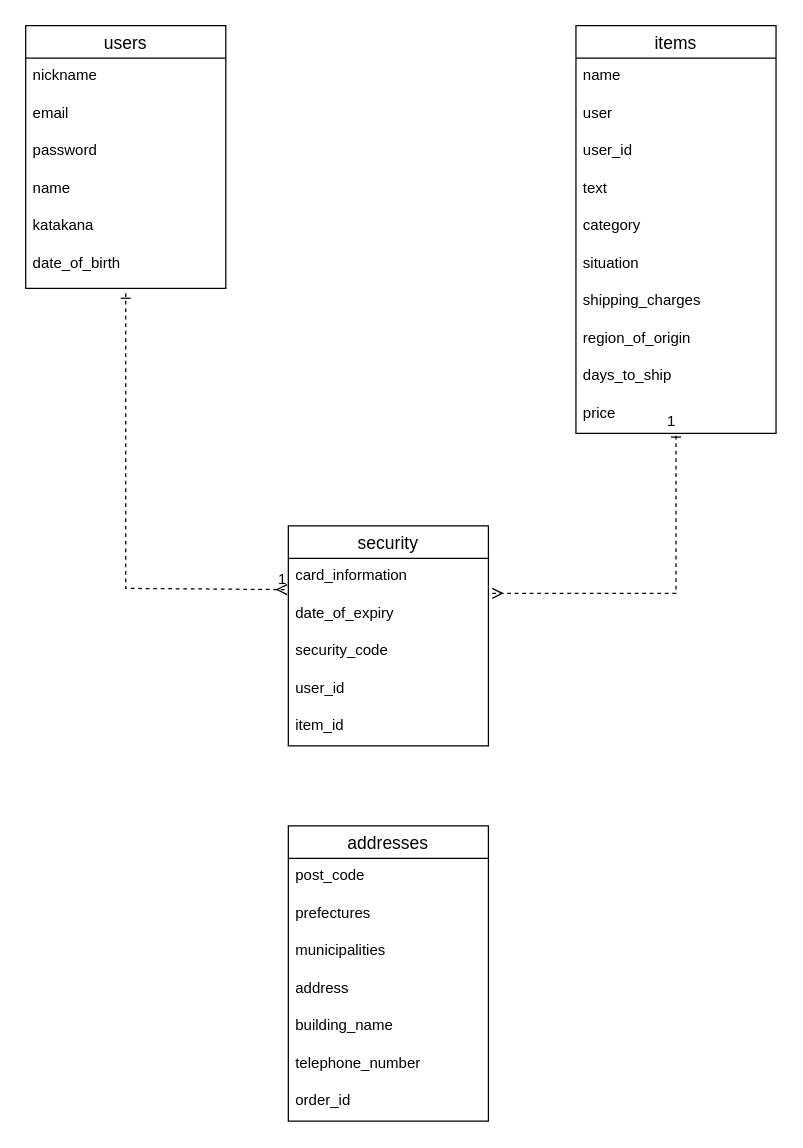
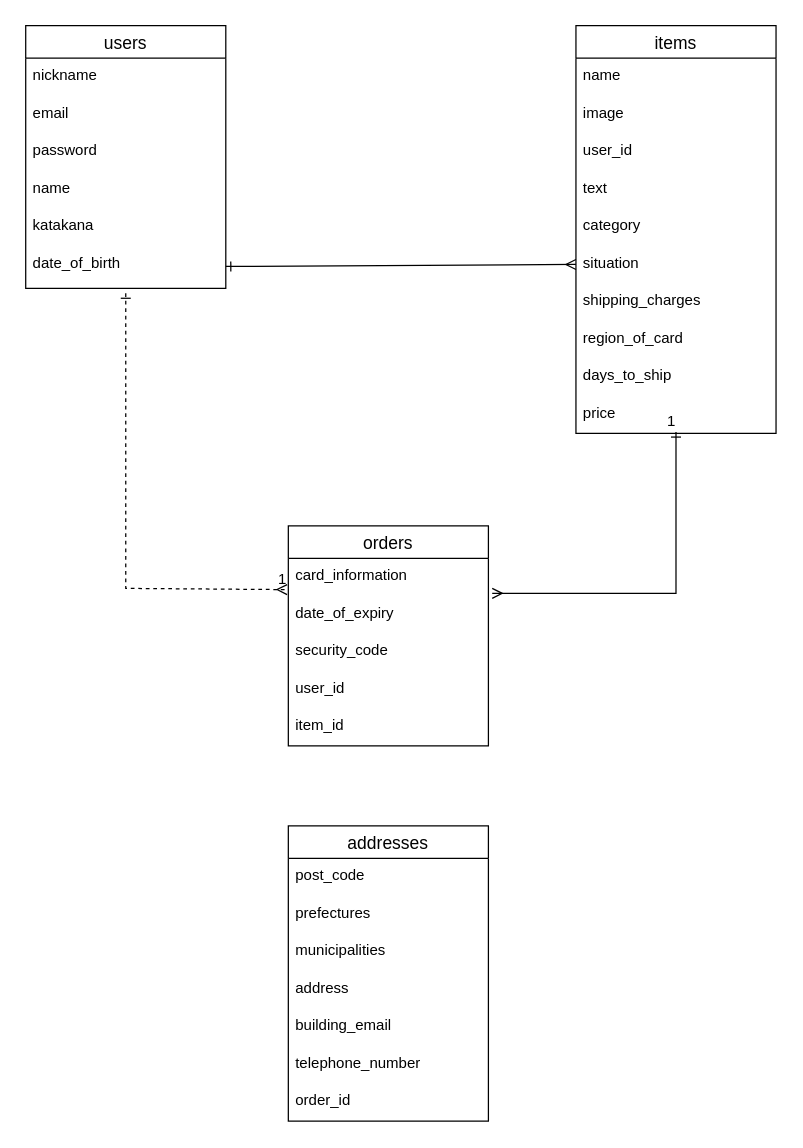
- <mxCell id="11" value="user" style="text;strokeColor=none;fillColor=none;spacingLeft=4;spacingRight=4;overflow=hidden;rotatable=0;points=[[0,0.5],[1,0.5]];portConstraint=eastwest;fontSize=12;" vertex="1" parent="9"><mxGeometry y="56" width="160" height="30" as="geometry" /></mxCell>
+ <mxCell id="11" value="image" style="text;strokeColor=none;fillColor=none;spacingLeft=4;spacingRight=4;overflow=hidden;rotatable=0;points=[[0,0.5],[1,0.5]];portConstraint=eastwest;fontSize=12;" vertex="1" parent="9"><mxGeometry y="56" width="160" height="30" as="geometry" /></mxCell>
+ <mxCell id="34" style="edgeStyle=none;html=1;entryX=0;entryY=0.5;entryDx=0;entryDy=0;strokeColor=default;startArrow=ERone;startFill=0;endArrow=ERmany;endFill=0;" edge="1" parent="1" source="8" target="15"><mxGeometry relative="1" as="geometry" /></mxCell>
- <mxCell id="17" value="region_of_origin" style="text;strokeColor=none;fillColor=none;spacingLeft=4;spacingRight=4;overflow=hidden;rotatable=0;points=[[0,0.5],[1,0.5]];portConstraint=eastwest;fontSize=12;" vertex="1" parent="9"><mxGeometry y="236" width="160" height="30" as="geometry" /></mxCell>
+ <mxCell id="17" value="region_of_card" style="text;strokeColor=none;fillColor=none;spacingLeft=4;spacingRight=4;overflow=hidden;rotatable=0;points=[[0,0.5],[1,0.5]];portConstraint=eastwest;fontSize=12;" vertex="1" parent="9"><mxGeometry y="236" width="160" height="30" as="geometry" /></mxCell>
- <mxCell id="20" value="security" style="swimlane;fontStyle=0;childLayout=stackLayout;horizontal=1;startSize=26;horizontalStack=0;resizeParent=1;resizeParentMax=0;resizeLast=0;collapsible=1;marginBottom=0;align=center;fontSize=14;" vertex="1" parent="1"><mxGeometry x="230" y="420" width="160" height="176" as="geometry" /></mxCell>
+ <mxCell id="20" value="orders" style="swimlane;fontStyle=0;childLayout=stackLayout;horizontal=1;startSize=26;horizontalStack=0;resizeParent=1;resizeParentMax=0;resizeLast=0;collapsible=1;marginBottom=0;align=center;fontSize=14;" vertex="1" parent="1"><mxGeometry x="230" y="420" width="160" height="176" as="geometry" /></mxCell>
- <mxCell id="37" value="" style="endArrow=ERone;html=1;rounded=0;strokeColor=default;entryX=0.5;entryY=0.967;entryDx=0;entryDy=0;entryPerimeter=0;exitX=1.019;exitY=0.933;exitDx=0;exitDy=0;startArrow=ERmany;startFill=0;endFill=0;exitPerimeter=0;dashed=1;" edge="1" parent="1" source="21" target="19"><mxGeometry relative="1" as="geometry"><mxPoint x="240" y="300" as="sourcePoint" /><mxPoint x="400" y="300" as="targetPoint" /><Array as="points"><mxPoint x="540" y="474" /></Array></mxGeometry></mxCell>
+ <mxCell id="37" value="" style="endArrow=ERone;html=1;rounded=0;strokeColor=default;entryX=0.5;entryY=0.967;entryDx=0;entryDy=0;entryPerimeter=0;exitX=1.019;exitY=0.933;exitDx=0;exitDy=0;startArrow=ERmany;startFill=0;endFill=0;exitPerimeter=0;" edge="1" parent="1" source="21" target="19"><mxGeometry relative="1" as="geometry"><mxPoint x="240" y="300" as="sourcePoint" /><mxPoint x="400" y="300" as="targetPoint" /><Array as="points"><mxPoint x="540" y="474" /></Array></mxGeometry></mxCell>
- <mxCell id="31" value="building_name" style="text;strokeColor=none;fillColor=none;spacingLeft=4;spacingRight=4;overflow=hidden;rotatable=0;points=[[0,0.5],[1,0.5]];portConstraint=eastwest;fontSize=12;" vertex="1" parent="26"><mxGeometry y="146" width="160" height="30" as="geometry" /></mxCell>
+ <mxCell id="31" value="building_email" style="text;strokeColor=none;fillColor=none;spacingLeft=4;spacingRight=4;overflow=hidden;rotatable=0;points=[[0,0.5],[1,0.5]];portConstraint=eastwest;fontSize=12;" vertex="1" parent="26"><mxGeometry y="146" width="160" height="30" as="geometry" /></mxCell>
